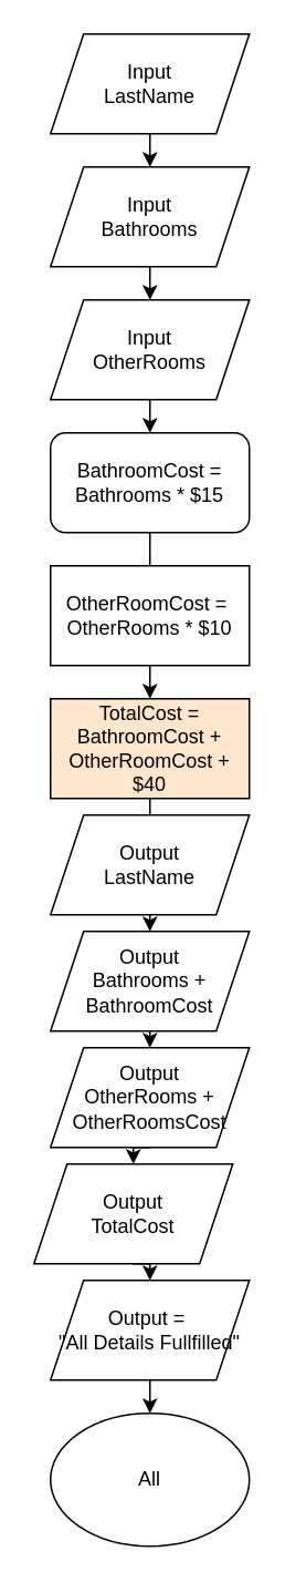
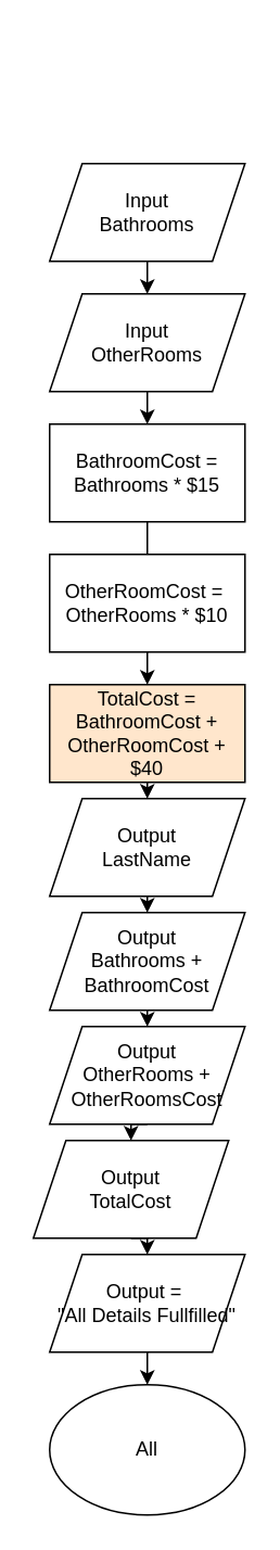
- <mxCell id="3" value="Input&lt;div&gt;LastName&lt;/div&gt;" style="shape=parallelogram;perimeter=parallelogramPerimeter;whiteSpace=wrap;html=1;fixedSize=1;" vertex="1" parent="1"><mxGeometry x="30" y="20" width="120" height="60" as="geometry" /></mxCell>
- <mxCell id="2" style="edgeStyle=orthogonalEdgeStyle;rounded=0;orthogonalLoop=1;jettySize=auto;html=1;exitX=0.5;exitY=1;exitDx=0;exitDy=0;entryX=0.5;entryY=0;entryDx=0;entryDy=0;" edge="1" parent="1" source="3" target="5"><mxGeometry relative="1" as="geometry" /></mxCell>
- <mxCell id="9" value="BathroomCost =&lt;div&gt;Bathrooms * $15&lt;/div&gt;" style="whiteSpace=wrap;html=1;rounded=1;" vertex="1" parent="1"><mxGeometry x="30" y="260" width="120" height="60" as="geometry" /></mxCell>
+ <mxCell id="9" value="BathroomCost =&lt;div&gt;Bathrooms * $15&lt;/div&gt;" style="rounded=0;whiteSpace=wrap;html=1;" vertex="1" parent="1"><mxGeometry x="30" y="260" width="120" height="60" as="geometry" /></mxCell>
- <mxCell id="12" style="edgeStyle=orthogonalEdgeStyle;rounded=0;orthogonalLoop=1;jettySize=auto;html=1;exitX=0.5;exitY=1;exitDx=0;exitDy=0;entryX=0.5;entryY=0;entryDx=0;entryDy=0;endArrow=none;" edge="1" parent="1" source="13" target="15"><mxGeometry relative="1" as="geometry" /></mxCell>
+ <mxCell id="12" style="edgeStyle=orthogonalEdgeStyle;rounded=0;orthogonalLoop=1;jettySize=auto;html=1;exitX=0.5;exitY=1;exitDx=0;exitDy=0;entryX=0.5;entryY=0;entryDx=0;entryDy=0;" edge="1" parent="1" source="13" target="15"><mxGeometry relative="1" as="geometry" /></mxCell>
